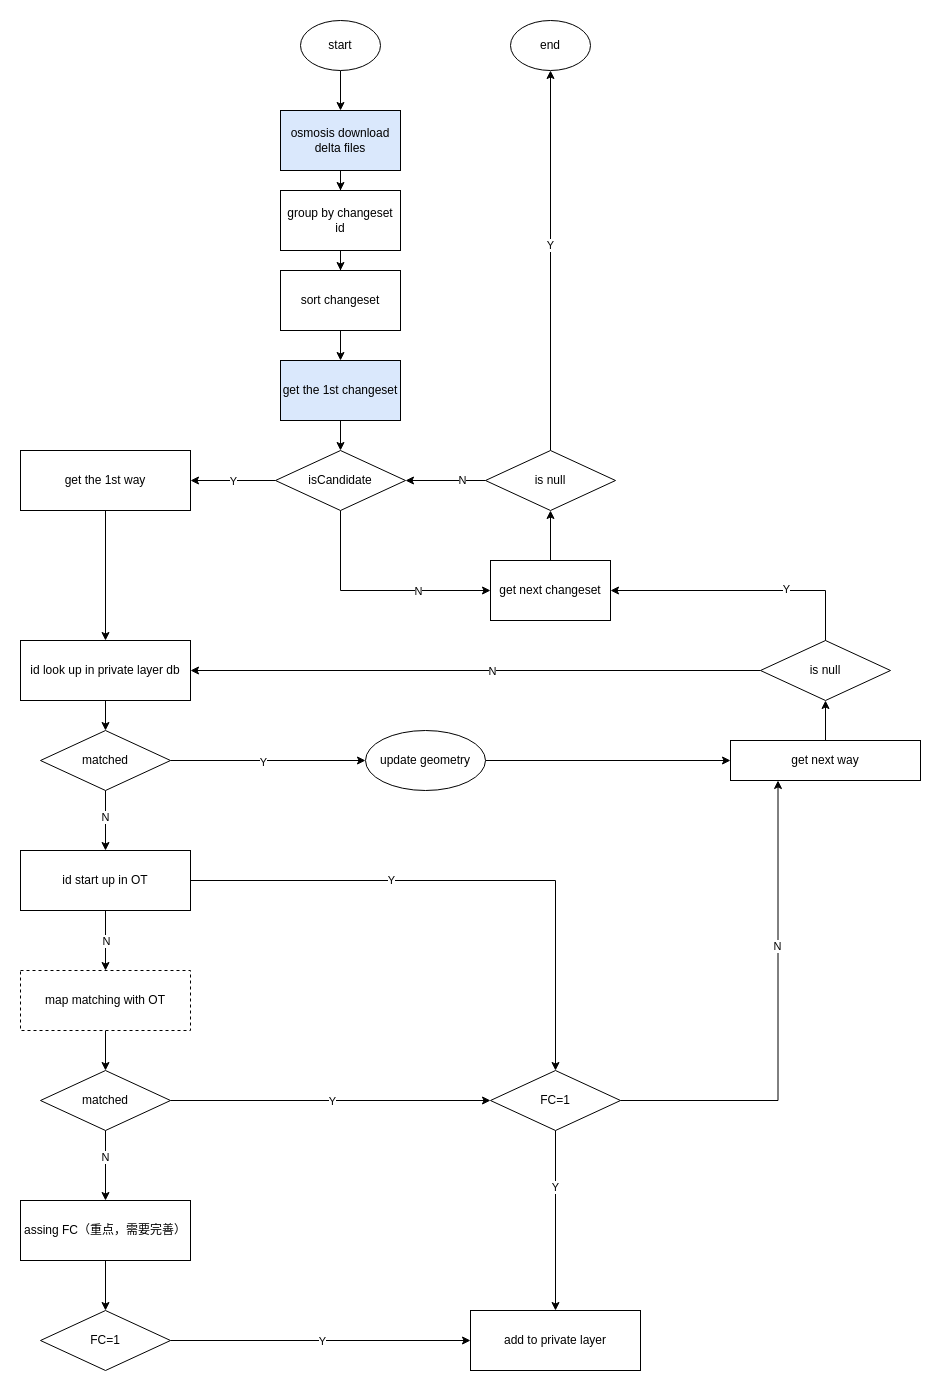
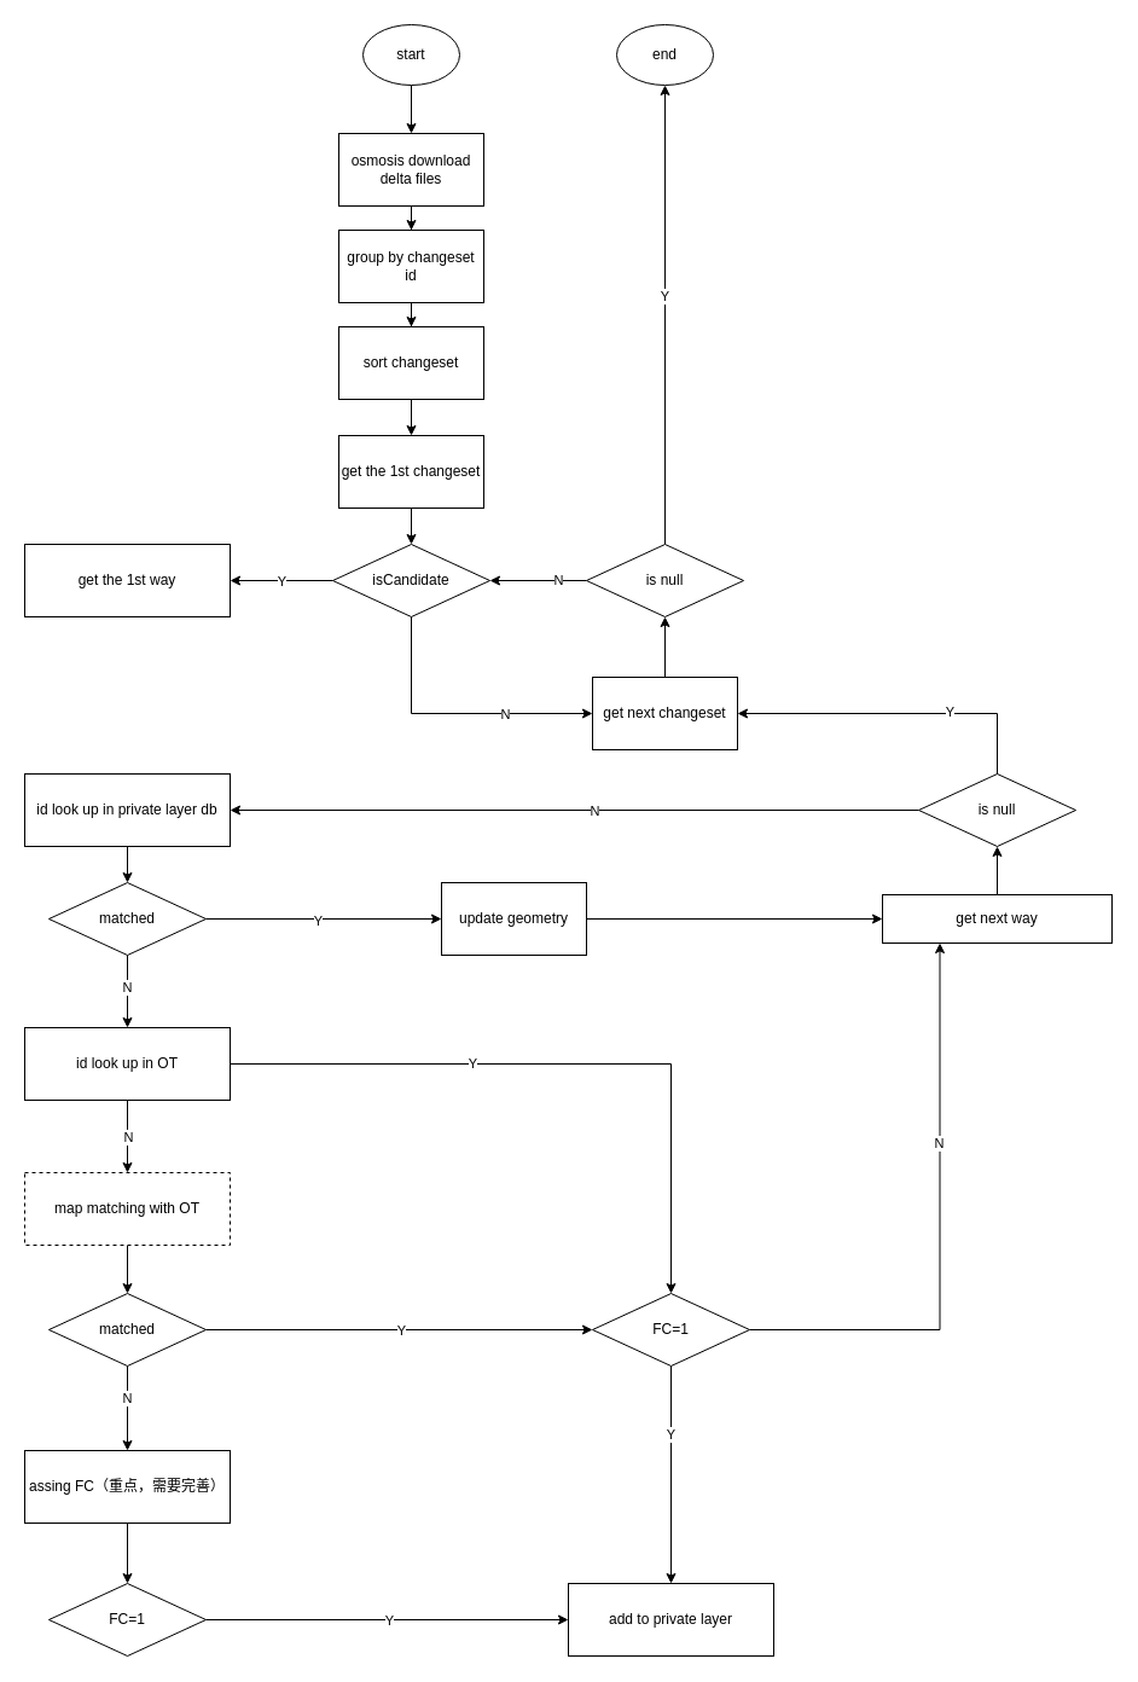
- <mxCell id="61" value="osmosis download delta files" style="rounded=0;whiteSpace=wrap;html=1;fillColor=#dae8fc;" vertex="1" parent="1"><mxGeometry x="280" y="110" width="120" height="60" as="geometry" /></mxCell>
+ <mxCell id="61" value="osmosis download delta files" style="rounded=0;whiteSpace=wrap;html=1;" vertex="1" parent="1"><mxGeometry x="280" y="110" width="120" height="60" as="geometry" /></mxCell>
- <mxCell id="3" value="get the 1st changeset" style="rounded=0;whiteSpace=wrap;html=1;fillColor=#dae8fc;" parent="1" vertex="1"><mxGeometry x="280" y="360" width="120" height="60" as="geometry" /></mxCell>
+ <mxCell id="3" value="get the 1st changeset" style="rounded=0;whiteSpace=wrap;html=1;" parent="1" vertex="1"><mxGeometry x="280" y="360" width="120" height="60" as="geometry" /></mxCell>
- <mxCell id="11" style="edgeStyle=orthogonalEdgeStyle;rounded=0;orthogonalLoop=1;jettySize=auto;html=1;" parent="1" source="12" target="29" edge="1"><mxGeometry relative="1" as="geometry" /></mxCell>
- <mxCell id="19" value="update geometry" style="ellipse;whiteSpace=wrap;html=1;" parent="1" vertex="1"><mxGeometry x="365" y="730" width="120" height="60" as="geometry" /></mxCell>
+ <mxCell id="19" value="update geometry" style="whiteSpace=wrap;html=1;" parent="1" vertex="1"><mxGeometry x="365" y="730" width="120" height="60" as="geometry" /></mxCell>
- <mxCell id="34" value="id start up in OT" style="whiteSpace=wrap;html=1;" parent="1" vertex="1"><mxGeometry x="20" y="850" width="170" height="60" as="geometry" /></mxCell>
+ <mxCell id="34" value="id look up in OT" style="whiteSpace=wrap;html=1;" parent="1" vertex="1"><mxGeometry x="20" y="850" width="170" height="60" as="geometry" /></mxCell>
